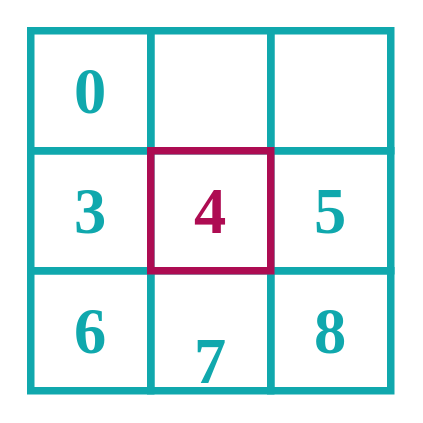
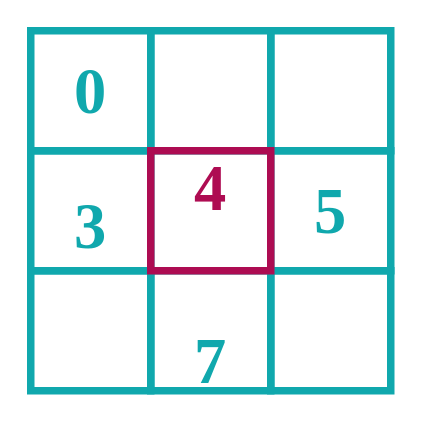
- <mxCell id="15" value="3" style="text;html=1;strokeColor=none;fillColor=none;align=center;verticalAlign=middle;whiteSpace=wrap;rounded=0;fontFamily=Avenir;fontSize=43;fontStyle=1;fontColor=#10A8AD;" parent="1" vertex="1"><mxGeometry x="30" y="125" width="60" height="30" as="geometry" /></mxCell>
+ <mxCell id="15" value="3" style="text;html=1;strokeColor=none;fillColor=none;align=center;verticalAlign=middle;whiteSpace=wrap;rounded=0;fontFamily=Avenir;fontSize=43;fontStyle=1;fontColor=#10A8AD;" parent="1" vertex="1"><mxGeometry x="30" y="135" width="60" height="30" as="geometry" /></mxCell>
- <mxCell id="12" value="4" style="text;html=1;strokeColor=none;fillColor=none;align=center;verticalAlign=middle;whiteSpace=wrap;rounded=0;fontFamily=Avenir;fontSize=43;fontStyle=1;fontColor=#ae0c52;" parent="1" vertex="1"><mxGeometry x="110" y="125" width="60" height="30" as="geometry" /></mxCell>
+ <mxCell id="12" value="4" style="text;html=1;strokeColor=none;fillColor=none;align=center;verticalAlign=middle;whiteSpace=wrap;rounded=0;fontFamily=Avenir;fontSize=43;fontStyle=1;fontColor=#ae0c52;" parent="1" vertex="1"><mxGeometry x="110" y="110" width="60" height="30" as="geometry" /></mxCell>
- <mxCell id="14" value="6" style="text;html=1;strokeColor=none;fillColor=none;align=center;verticalAlign=middle;whiteSpace=wrap;rounded=0;fontFamily=Avenir;fontSize=43;fontStyle=1;fontColor=#10A8AD;" parent="1" vertex="1"><mxGeometry x="30" y="205" width="60" height="30" as="geometry" /></mxCell>
- <mxCell id="16" value="8" style="text;html=1;strokeColor=none;fillColor=none;align=center;verticalAlign=middle;whiteSpace=wrap;rounded=0;fontFamily=Avenir;fontSize=43;fontStyle=1;fontColor=#10A8AD;" parent="1" vertex="1"><mxGeometry x="190" y="205" width="60" height="30" as="geometry" /></mxCell>
